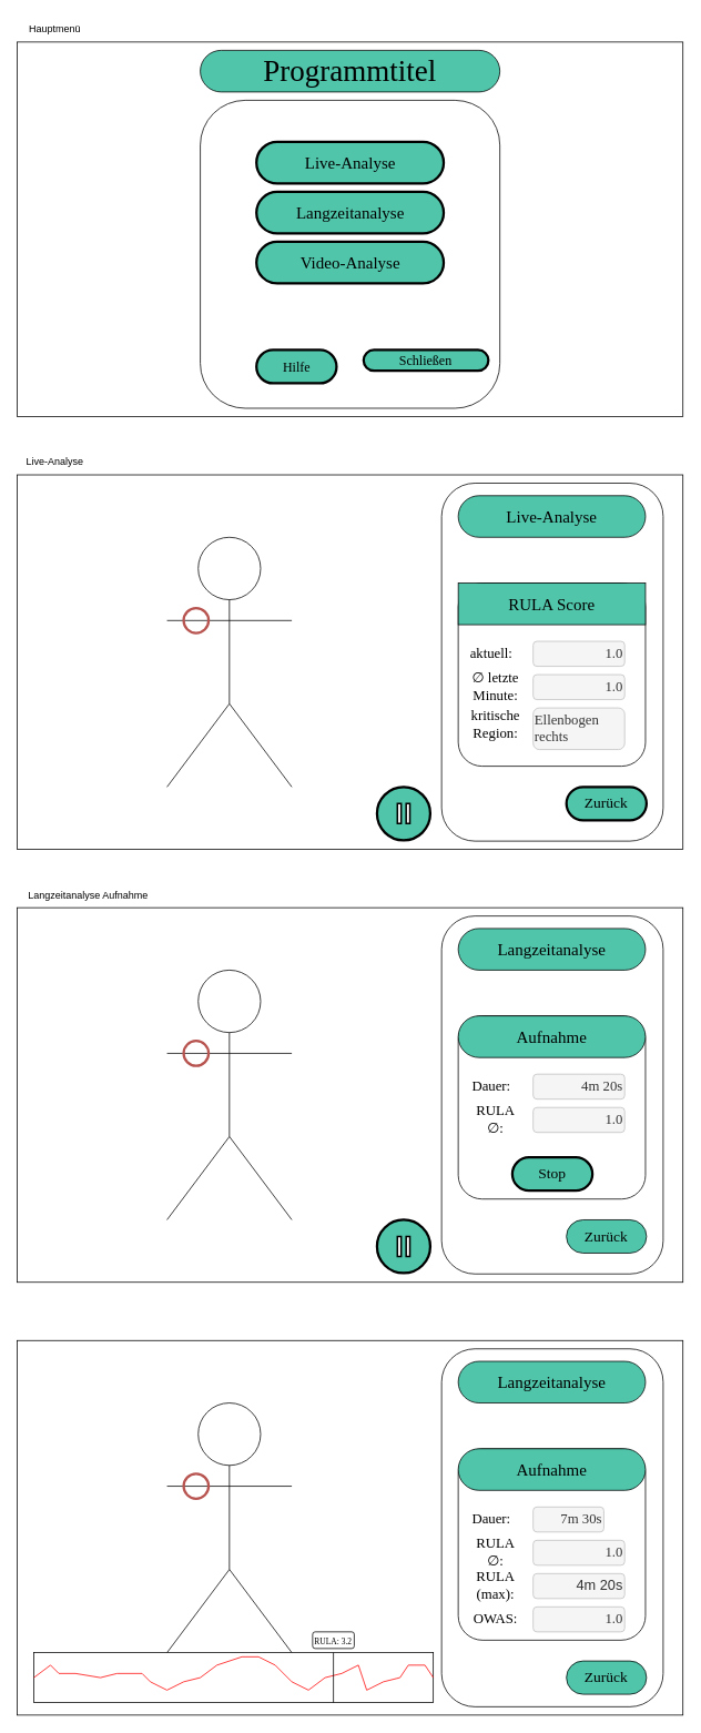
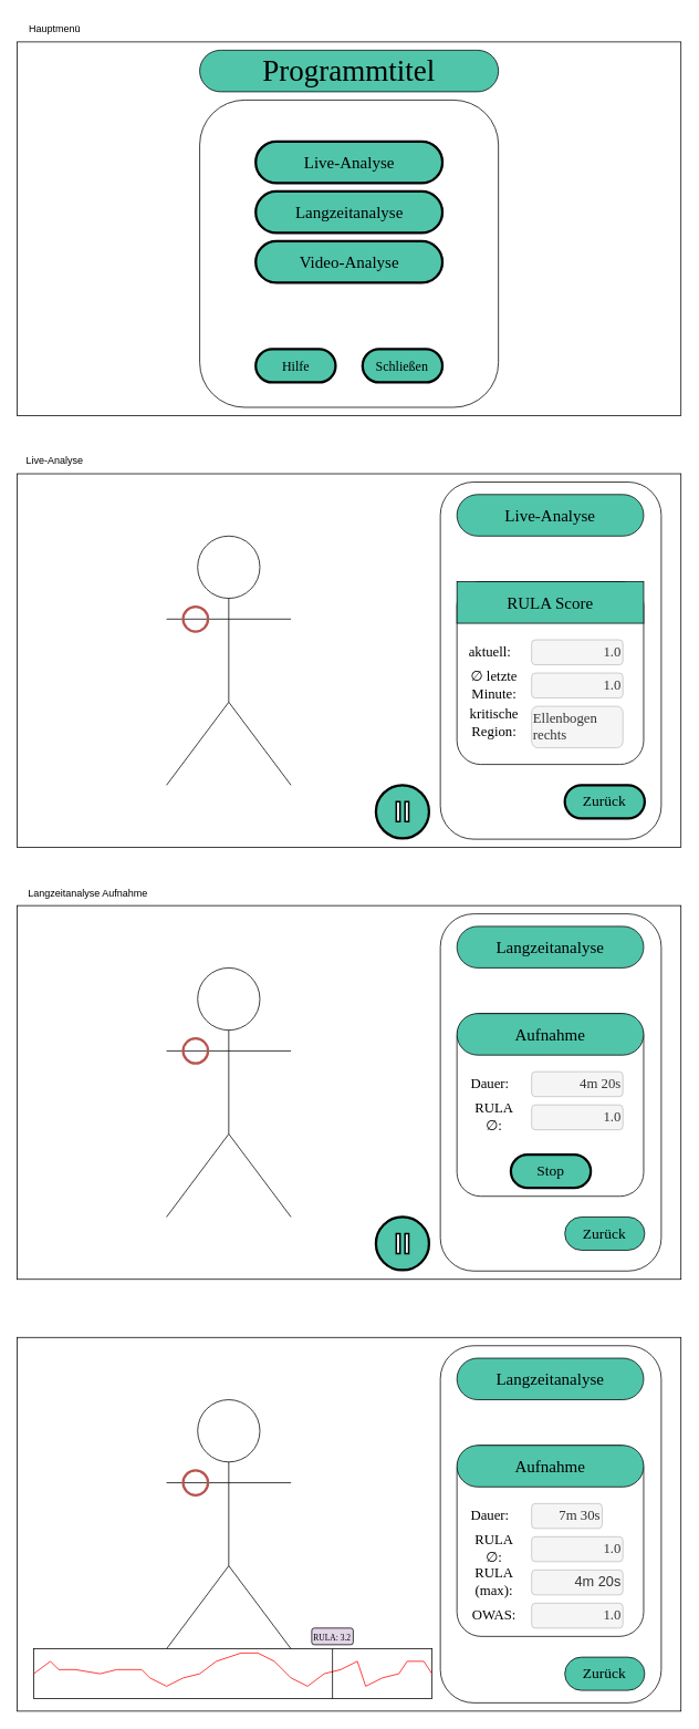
- <mxCell id="9" value="&lt;font style=&quot;font-size: 16px;&quot; face=&quot;Tahoma&quot;&gt;Schließen&lt;/font&gt;" style="rounded=1;whiteSpace=wrap;html=1;arcSize=50;gradientColor=none;fillColor=#50C5AA;gradientDirection=north;fillStyle=auto;strokeWidth=3;" parent="1" vertex="1"><mxGeometry x="436.25" y="420" width="150" height="25" as="geometry" /></mxCell>
+ <mxCell id="9" value="&lt;font style=&quot;font-size: 16px;&quot; face=&quot;Tahoma&quot;&gt;Schließen&lt;/font&gt;" style="rounded=1;whiteSpace=wrap;html=1;arcSize=50;gradientColor=none;fillColor=#50C5AA;gradientDirection=north;fillStyle=auto;strokeWidth=3;" parent="1" vertex="1"><mxGeometry x="436.25" y="420" width="96.25" height="40" as="geometry" /></mxCell>
- <mxCell id="65" value="&lt;font style=&quot;font-size: 10px;&quot;&gt;RULA: 3.2&lt;br&gt;&lt;/font&gt;" style="rounded=1;whiteSpace=wrap;html=1;strokeColor=#000000;strokeWidth=1;fontFamily=Tahoma;fontSize=17;" vertex="1" parent="1"><mxGeometry x="375" y="1960" width="50" height="20" as="geometry" /></mxCell>
+ <mxCell id="65" value="&lt;font style=&quot;font-size: 10px;&quot;&gt;RULA: 3.2&lt;br&gt;&lt;/font&gt;" style="rounded=1;whiteSpace=wrap;html=1;strokeColor=#000000;strokeWidth=1;fontFamily=Tahoma;fontSize=17;fillColor=#e1d5e7;" vertex="1" parent="1"><mxGeometry x="375" y="1960" width="50" height="20" as="geometry" /></mxCell>
